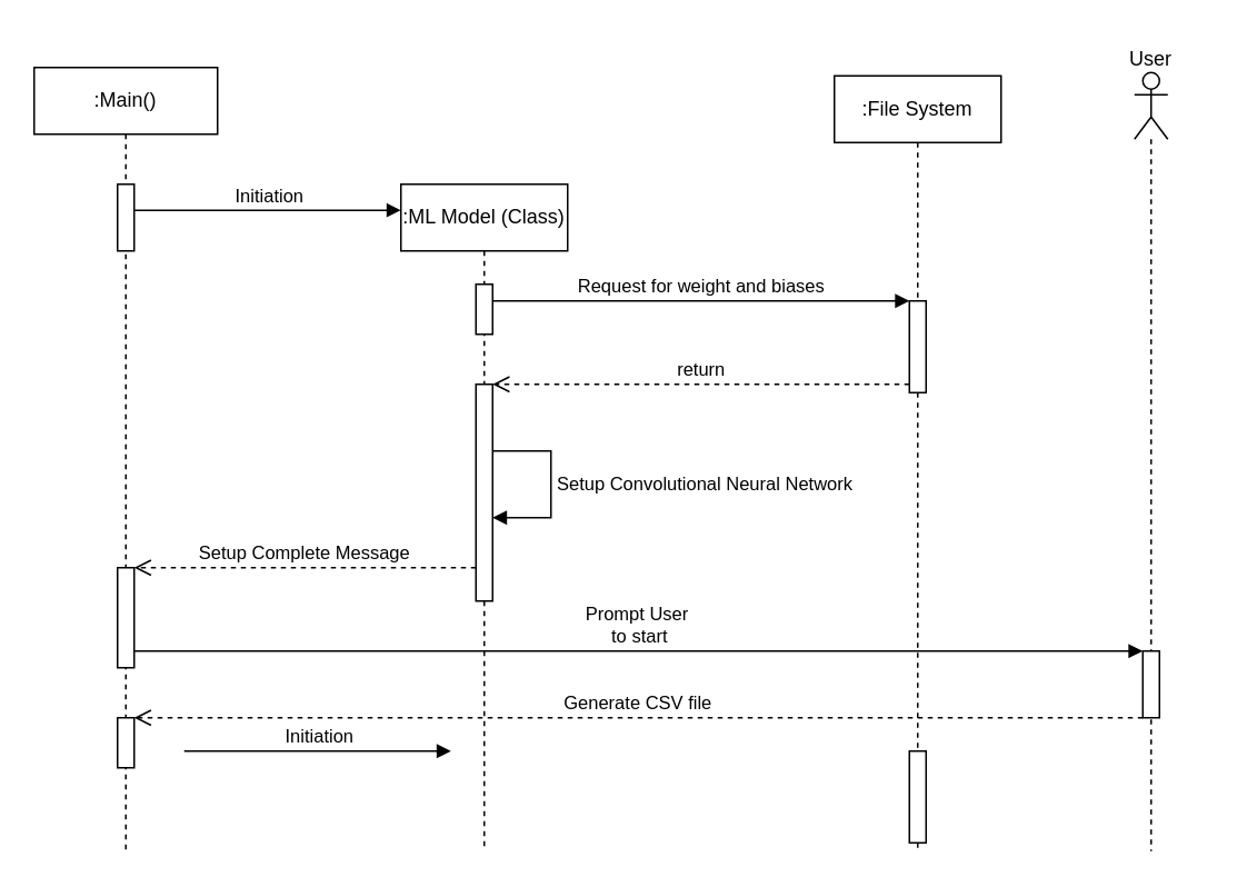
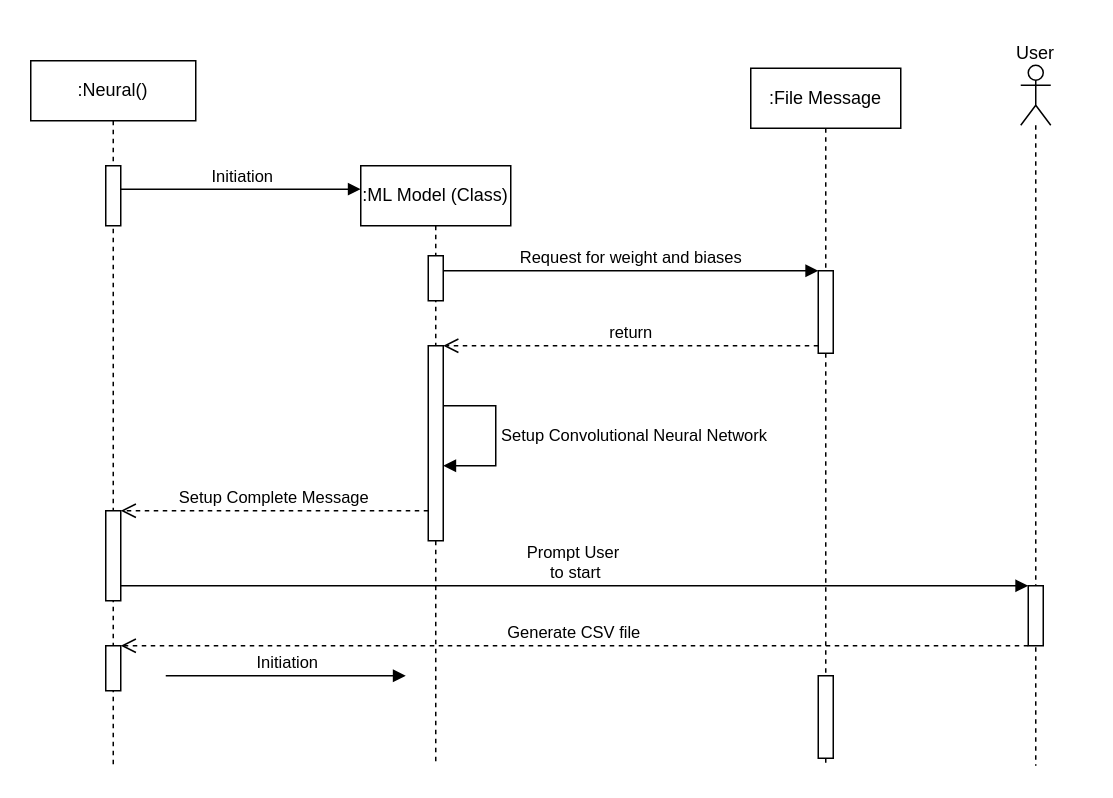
- <mxCell id="11" value=":Main()" style="shape=umlLifeline;perimeter=lifelinePerimeter;whiteSpace=wrap;html=1;container=0;dropTarget=0;collapsible=0;recursiveResize=0;outlineConnect=0;portConstraint=eastwest;newEdgeStyle={&quot;edgeStyle&quot;:&quot;elbowEdgeStyle&quot;,&quot;elbow&quot;:&quot;vertical&quot;,&quot;curved&quot;:0,&quot;rounded&quot;:0};" parent="1" vertex="1"><mxGeometry x="20" y="40" width="110" height="470" as="geometry" /></mxCell>
+ <mxCell id="11" value=":Neural()" style="shape=umlLifeline;perimeter=lifelinePerimeter;whiteSpace=wrap;html=1;container=0;dropTarget=0;collapsible=0;recursiveResize=0;outlineConnect=0;portConstraint=eastwest;newEdgeStyle={&quot;edgeStyle&quot;:&quot;elbowEdgeStyle&quot;,&quot;elbow&quot;:&quot;vertical&quot;,&quot;curved&quot;:0,&quot;rounded&quot;:0};" parent="1" vertex="1"><mxGeometry x="20" y="40" width="110" height="470" as="geometry" /></mxCell>
- <mxCell id="6" value=":File System" style="shape=umlLifeline;perimeter=lifelinePerimeter;whiteSpace=wrap;html=1;container=0;dropTarget=0;collapsible=0;recursiveResize=0;outlineConnect=0;portConstraint=eastwest;newEdgeStyle={&quot;edgeStyle&quot;:&quot;elbowEdgeStyle&quot;,&quot;elbow&quot;:&quot;vertical&quot;,&quot;curved&quot;:0,&quot;rounded&quot;:0};" parent="1" vertex="1"><mxGeometry x="500" y="45" width="100" height="465" as="geometry" /></mxCell>
+ <mxCell id="6" value=":File Message" style="shape=umlLifeline;perimeter=lifelinePerimeter;whiteSpace=wrap;html=1;container=0;dropTarget=0;collapsible=0;recursiveResize=0;outlineConnect=0;portConstraint=eastwest;newEdgeStyle={&quot;edgeStyle&quot;:&quot;elbowEdgeStyle&quot;,&quot;elbow&quot;:&quot;vertical&quot;,&quot;curved&quot;:0,&quot;rounded&quot;:0};" parent="1" vertex="1"><mxGeometry x="500" y="45" width="100" height="465" as="geometry" /></mxCell>
